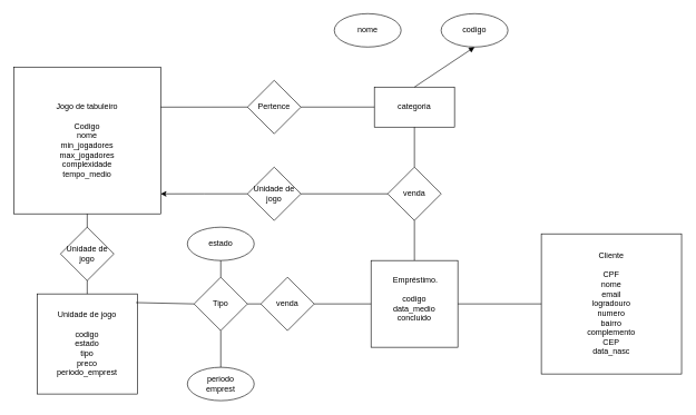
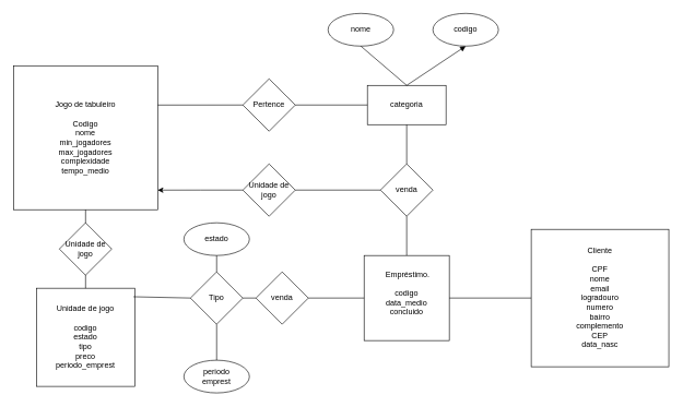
+ <mxCell id="5" value="" style="endArrow=none;html=1;rounded=0;entryX=0.5;entryY=1;entryDx=0;entryDy=0;exitX=0.5;exitY=0;exitDx=0;exitDy=0;" edge="1" parent="1" source="2" target="3"><mxGeometry width="50" height="50" relative="1" as="geometry"><mxPoint x="670" y="370" as="sourcePoint" /><mxPoint x="720" y="320" as="targetPoint" /></mxGeometry></mxCell>
